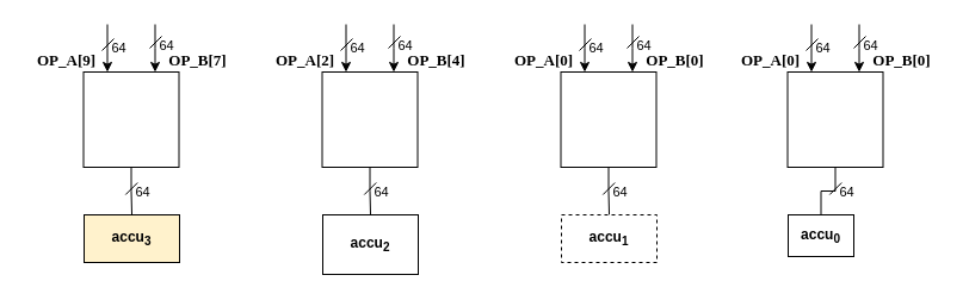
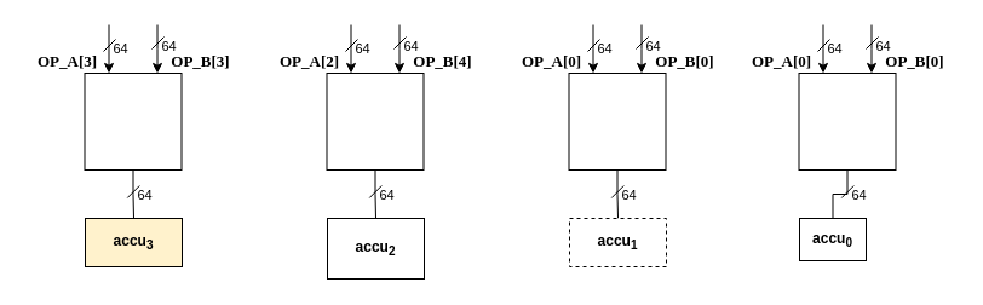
- <mxCell id="3" value="&lt;font style=&quot;font-size: 13px&quot;&gt;&lt;b&gt;&lt;font style=&quot;font-size: 13px&quot; face=&quot;Lucida Console&quot;&gt;OP_A[9]&lt;/font&gt;&lt;/b&gt;&lt;/font&gt;" style="text;html=1;align=center;verticalAlign=middle;resizable=0;points=[];autosize=1;" vertex="1" parent="1"><mxGeometry x="20" y="40" width="70" height="20" as="geometry" /></mxCell>
+ <mxCell id="3" value="&lt;font style=&quot;font-size: 13px&quot;&gt;&lt;b&gt;&lt;font style=&quot;font-size: 13px&quot; face=&quot;Lucida Console&quot;&gt;OP_A[3]&lt;/font&gt;&lt;/b&gt;&lt;/font&gt;" style="text;html=1;align=center;verticalAlign=middle;resizable=0;points=[];autosize=1;" vertex="1" parent="1"><mxGeometry x="20" y="40" width="70" height="20" as="geometry" /></mxCell>
- <mxCell id="2" value="&lt;font style=&quot;font-size: 13px&quot;&gt;&lt;b&gt;&lt;font style=&quot;font-size: 13px&quot; face=&quot;Lucida Console&quot;&gt;OP_B[7]&lt;/font&gt;&lt;/b&gt;&lt;/font&gt;" style="text;html=1;align=center;verticalAlign=middle;resizable=0;points=[];autosize=1;" vertex="1" parent="1"><mxGeometry x="130" y="40" width="70" height="20" as="geometry" /></mxCell>
+ <mxCell id="2" value="&lt;font style=&quot;font-size: 13px&quot;&gt;&lt;b&gt;&lt;font style=&quot;font-size: 13px&quot; face=&quot;Lucida Console&quot;&gt;OP_B[3]&lt;/font&gt;&lt;/b&gt;&lt;/font&gt;" style="text;html=1;align=center;verticalAlign=middle;resizable=0;points=[];autosize=1;" vertex="1" parent="1"><mxGeometry x="130" y="40" width="70" height="20" as="geometry" /></mxCell>
